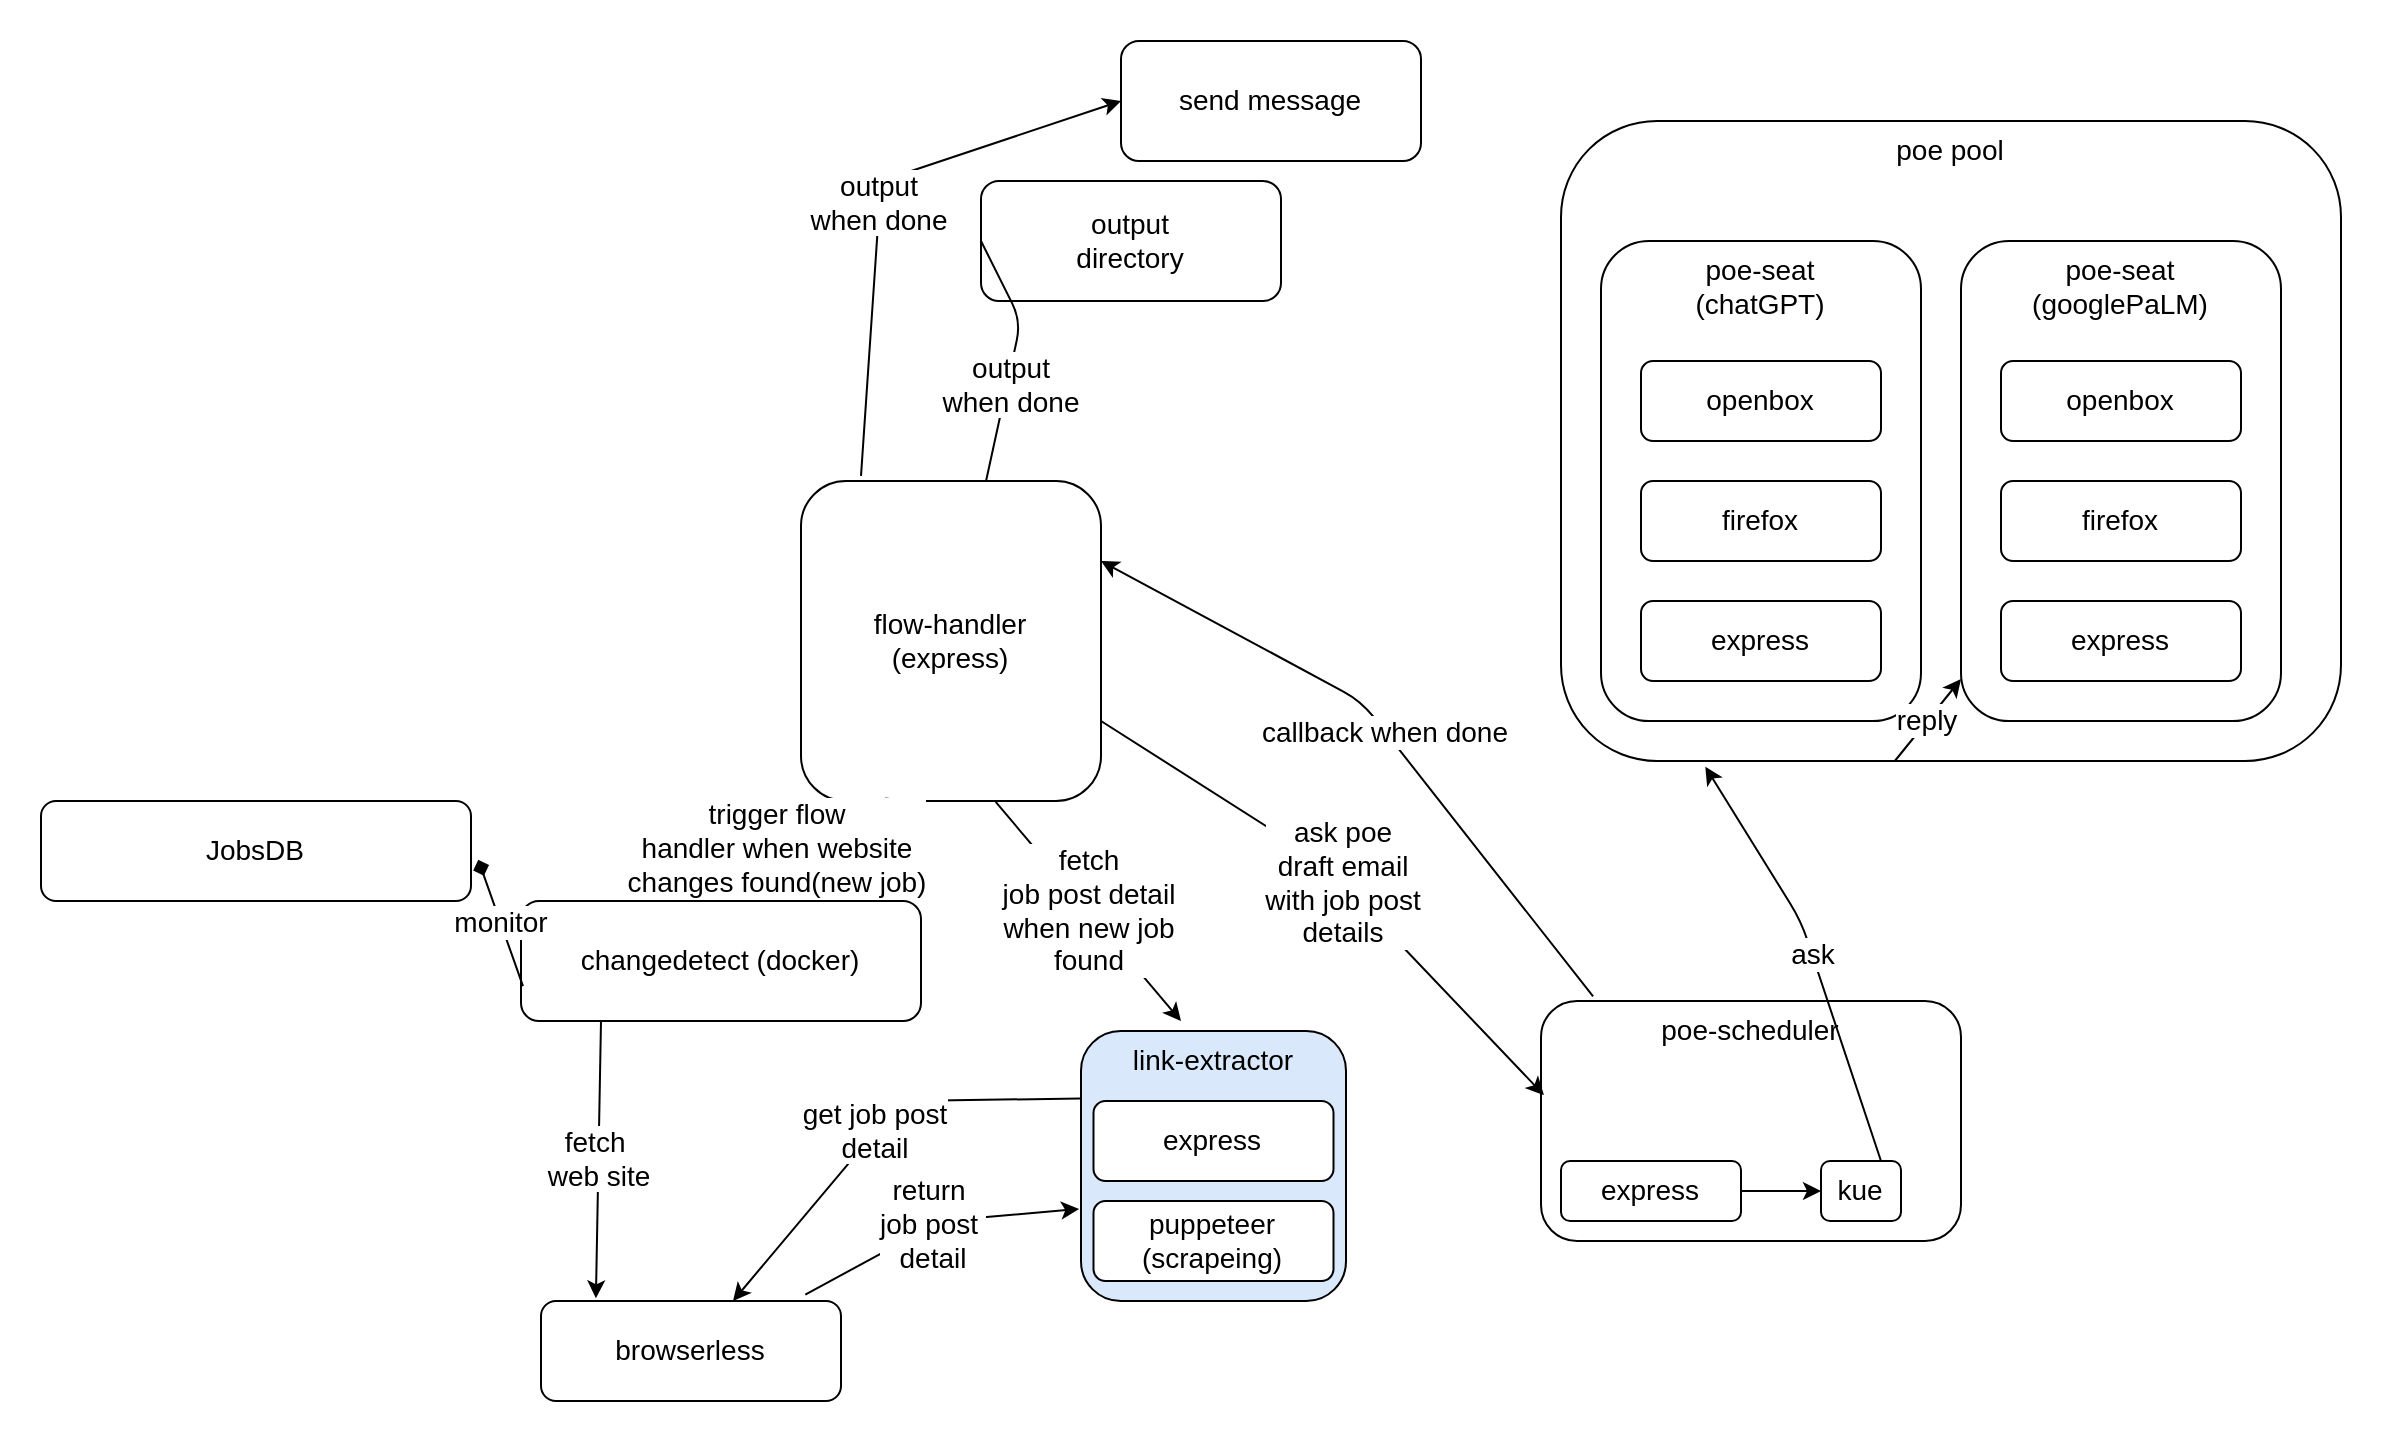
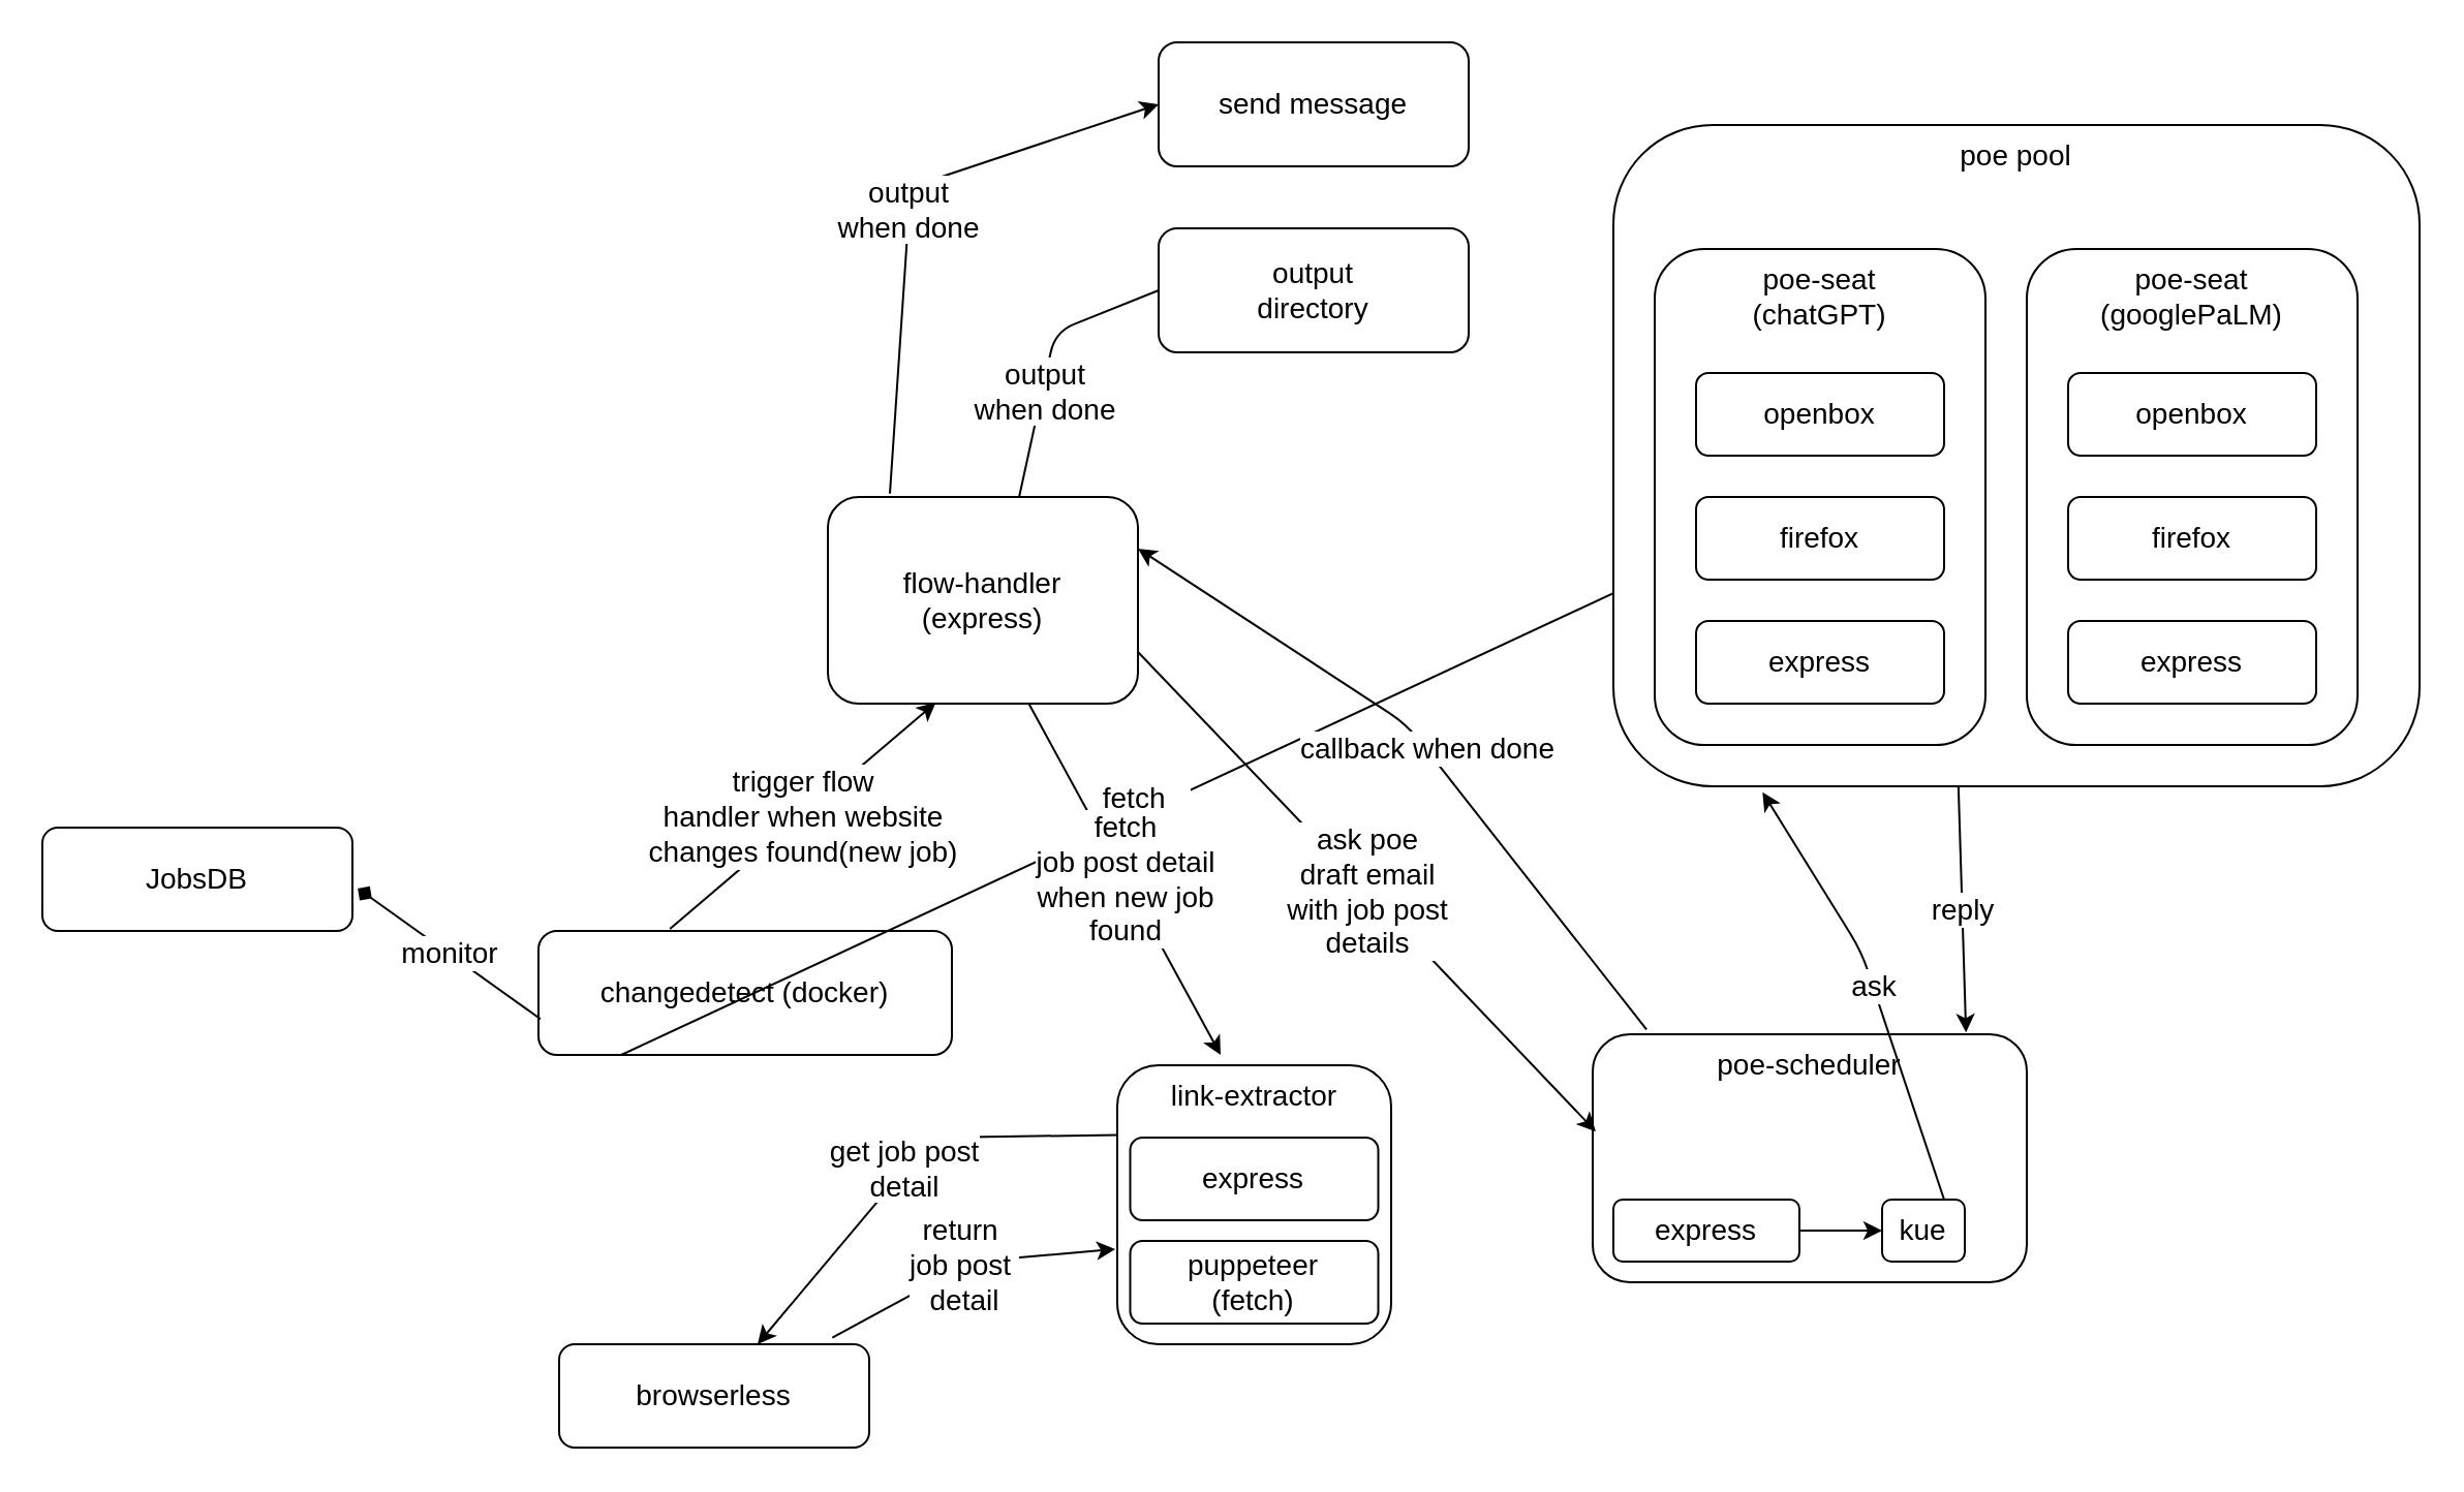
- <mxCell id="8" value="output&lt;br&gt;directory" style="rounded=1;whiteSpace=wrap;html=1;fontSize=14;" vertex="1" parent="1"><mxGeometry x="490" y="90" width="150" height="60" as="geometry" /></mxCell>
+ <mxCell id="8" value="output&lt;br&gt;directory" style="rounded=1;whiteSpace=wrap;html=1;fontSize=14;" vertex="1" parent="1"><mxGeometry x="560" y="110" width="150" height="60" as="geometry" /></mxCell>
- <mxCell id="6" value="flow-handler&lt;br&gt;(express)" style="rounded=1;whiteSpace=wrap;html=1;fontSize=14;" vertex="1" parent="1"><mxGeometry x="400" y="240" width="150" height="160" as="geometry" /></mxCell>
+ <mxCell id="6" value="flow-handler&lt;br&gt;(express)" style="rounded=1;whiteSpace=wrap;html=1;fontSize=14;" vertex="1" parent="1"><mxGeometry x="400" y="240" width="150" height="100" as="geometry" /></mxCell>
- <mxCell id="36" value="reply" style="endArrow=classic;html=1;fontSize=14;exitX=0.428;exitY=1;exitDx=0;exitDy=0;exitPerimeter=0;" edge="1" parent="1" source="20" target="27"><mxGeometry width="50" height="50" relative="1" as="geometry"><mxPoint x="800" y="560" as="sourcePoint" /><mxPoint x="850" y="510" as="targetPoint" /></mxGeometry></mxCell>
+ <mxCell id="36" value="reply" style="endArrow=classic;html=1;fontSize=14;exitX=0.428;exitY=1;exitDx=0;exitDy=0;exitPerimeter=0;entryX=0.86;entryY=-0.007;entryDx=0;entryDy=0;entryPerimeter=0;" edge="1" parent="1" source="20" target="5"><mxGeometry width="50" height="50" relative="1" as="geometry"><mxPoint x="800" y="560" as="sourcePoint" /><mxPoint x="850" y="510" as="targetPoint" /></mxGeometry></mxCell>
- <mxCell id="3" value="JobsDB" style="rounded=1;whiteSpace=wrap;html=1;fontSize=14;" vertex="1" parent="1"><mxGeometry x="20" y="400" width="215" height="50" as="geometry" /></mxCell>
+ <mxCell id="3" value="JobsDB" style="rounded=1;whiteSpace=wrap;html=1;fontSize=14;" vertex="1" parent="1"><mxGeometry x="20" y="400" width="150" height="50" as="geometry" /></mxCell>
- <mxCell id="14" value="link-extractor" style="rounded=1;whiteSpace=wrap;html=1;fontSize=14;verticalAlign=top;fillColor=#dae8fc;" vertex="1" parent="13"><mxGeometry width="132.5" height="135" as="geometry" /></mxCell>
+ <mxCell id="14" value="link-extractor" style="rounded=1;whiteSpace=wrap;html=1;fontSize=14;verticalAlign=top;" vertex="1" parent="13"><mxGeometry width="132.5" height="135" as="geometry" /></mxCell>
- <mxCell id="11" value="fetch&amp;nbsp;&lt;br&gt;web site" style="endArrow=classic;html=1;fontSize=14;exitX=0.2;exitY=1;exitDx=0;exitDy=0;exitPerimeter=0;entryX=0.183;entryY=-0.027;entryDx=0;entryDy=0;entryPerimeter=0;" edge="1" parent="1" source="2" target="4"><mxGeometry width="50" height="50" relative="1" as="geometry"><mxPoint x="390" y="750" as="sourcePoint" /><mxPoint x="440" y="890" as="targetPoint" /></mxGeometry></mxCell>
+ <mxCell id="11" value="fetch&amp;nbsp;&lt;br&gt;web site" style="endArrow=classic;html=1;fontSize=14;exitX=0.2;exitY=1;exitDx=0;exitDy=0;exitPerimeter=0;" edge="1" parent="1" source="2" target="22"><mxGeometry width="50" height="50" relative="1" as="geometry"><mxPoint x="390" y="750" as="sourcePoint" /><mxPoint x="440" y="890" as="targetPoint" /></mxGeometry></mxCell>
- <mxCell id="16" value="puppeteer&lt;br&gt;(scrapeing)" style="rounded=1;whiteSpace=wrap;html=1;fontSize=14;" vertex="1" parent="13"><mxGeometry x="6.25" y="85" width="120" height="40" as="geometry" /></mxCell>
+ <mxCell id="16" value="puppeteer&lt;br&gt;(fetch)" style="rounded=1;whiteSpace=wrap;html=1;fontSize=14;" vertex="1" parent="13"><mxGeometry x="6.25" y="85" width="120" height="40" as="geometry" /></mxCell>
